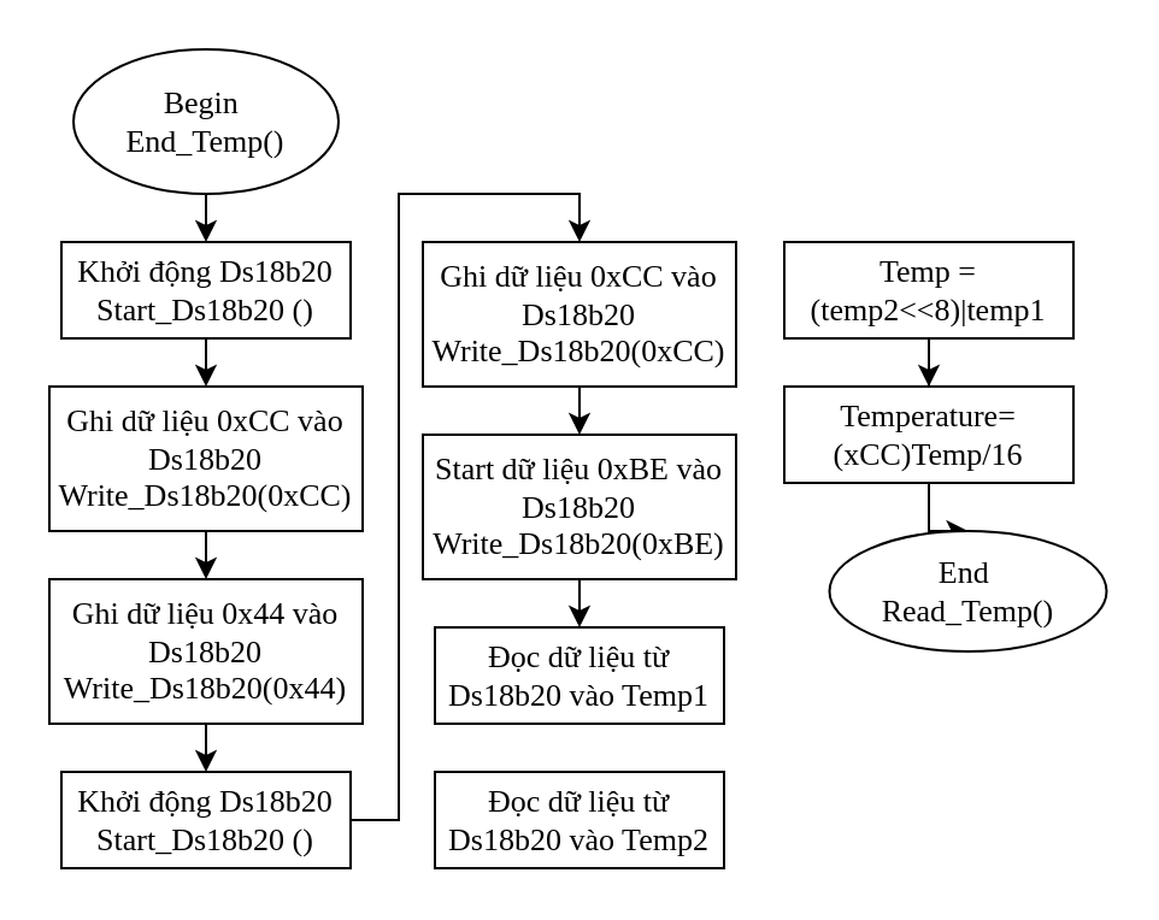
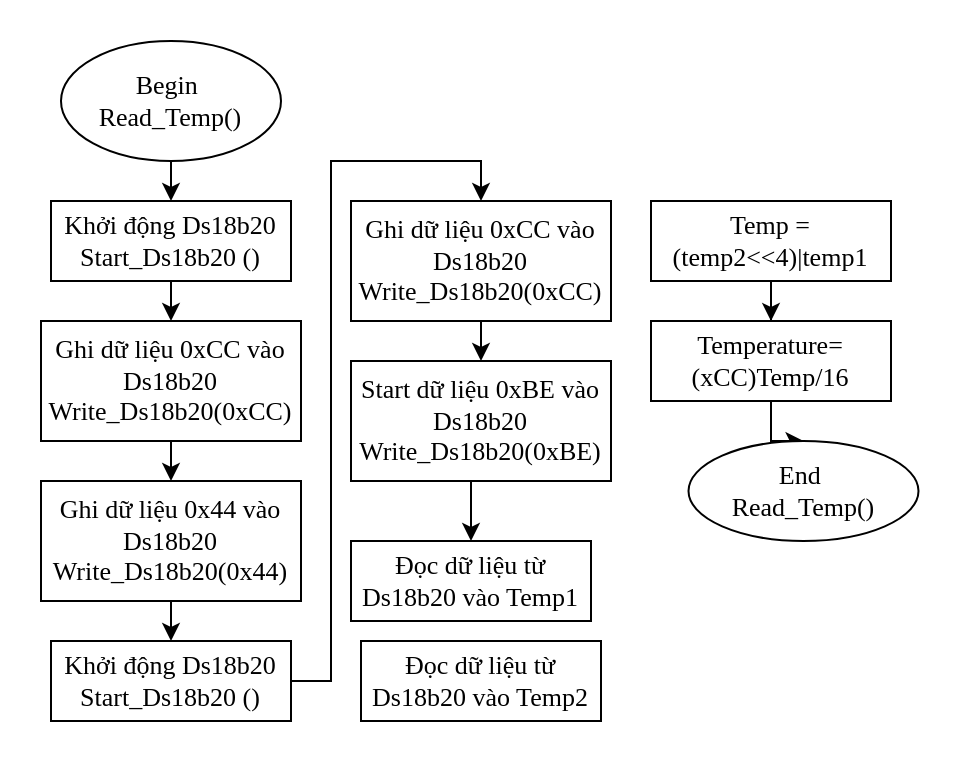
- <mxCell id="3" value="Begin&amp;nbsp;&lt;br style=&quot;font-size: 13px;&quot;&gt;End_Temp()" style="ellipse;whiteSpace=wrap;html=1;fontFamily=Times New Roman;fontSize=13;" parent="1" vertex="1"><mxGeometry x="30" y="20" width="110" height="60" as="geometry" /></mxCell>
+ <mxCell id="3" value="Begin&amp;nbsp;&lt;br style=&quot;font-size: 13px;&quot;&gt;Read_Temp()" style="ellipse;whiteSpace=wrap;html=1;fontFamily=Times New Roman;fontSize=13;" parent="1" vertex="1"><mxGeometry x="30" y="20" width="110" height="60" as="geometry" /></mxCell>
- <mxCell id="14" value="Temp = (temp2&amp;lt;&amp;lt;8)|temp1" style="rounded=0;whiteSpace=wrap;html=1;fontFamily=Times New Roman;fontSize=13;" parent="1" vertex="1"><mxGeometry x="325" y="100" width="120" height="40" as="geometry" /></mxCell>
+ <mxCell id="14" value="Temp = (temp2&amp;lt;&amp;lt;4)|temp1" style="rounded=0;whiteSpace=wrap;html=1;fontFamily=Times New Roman;fontSize=13;" parent="1" vertex="1"><mxGeometry x="325" y="100" width="120" height="40" as="geometry" /></mxCell>
- <mxCell id="11" value="Đọc dữ liệu từ Ds18b20 vào Temp1" style="rounded=0;whiteSpace=wrap;html=1;fontFamily=Times New Roman;fontSize=13;" parent="1" vertex="1"><mxGeometry x="180" y="260" width="120" height="40" as="geometry" /></mxCell>
+ <mxCell id="11" value="Đọc dữ liệu từ Ds18b20 vào Temp1" style="rounded=0;whiteSpace=wrap;html=1;fontFamily=Times New Roman;fontSize=13;" parent="1" vertex="1"><mxGeometry x="175" y="270" width="120" height="40" as="geometry" /></mxCell>
